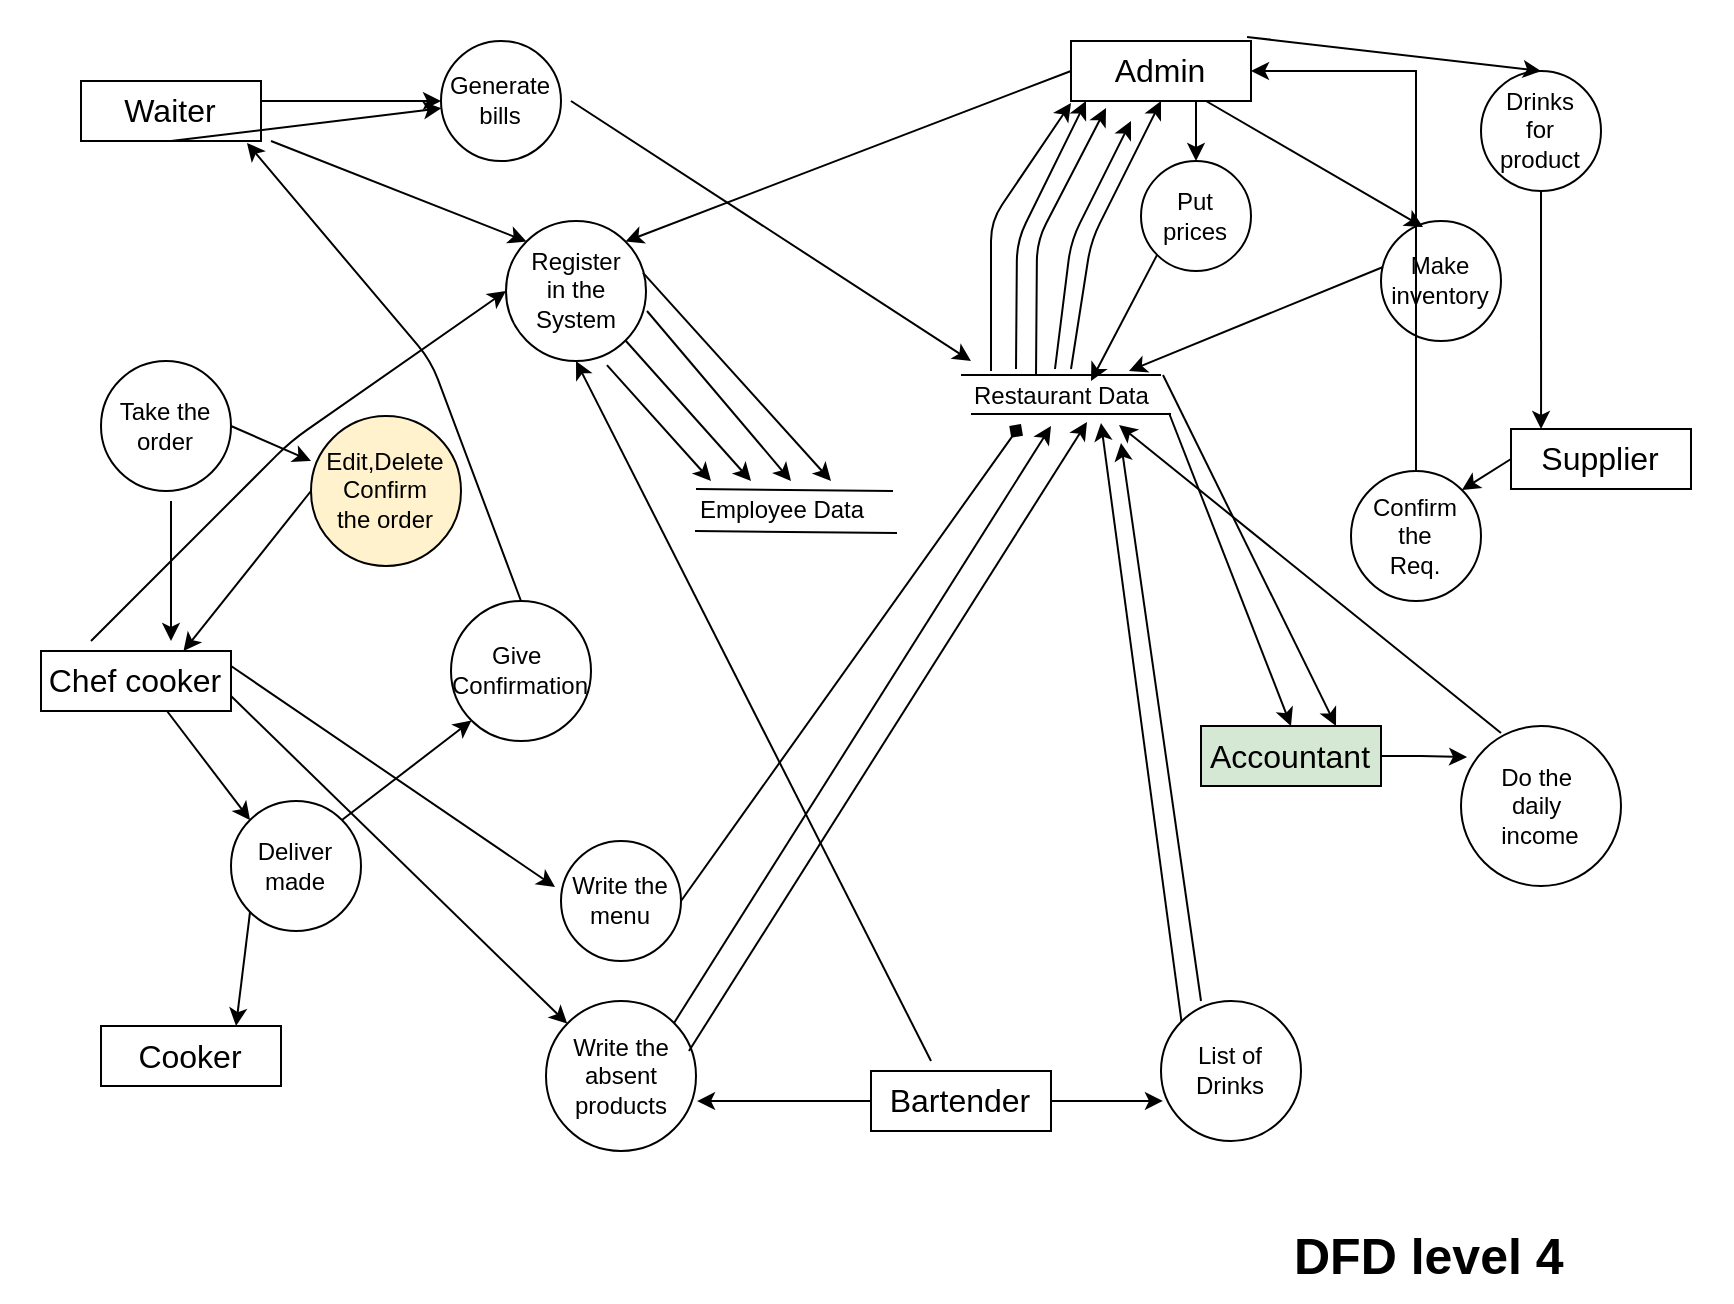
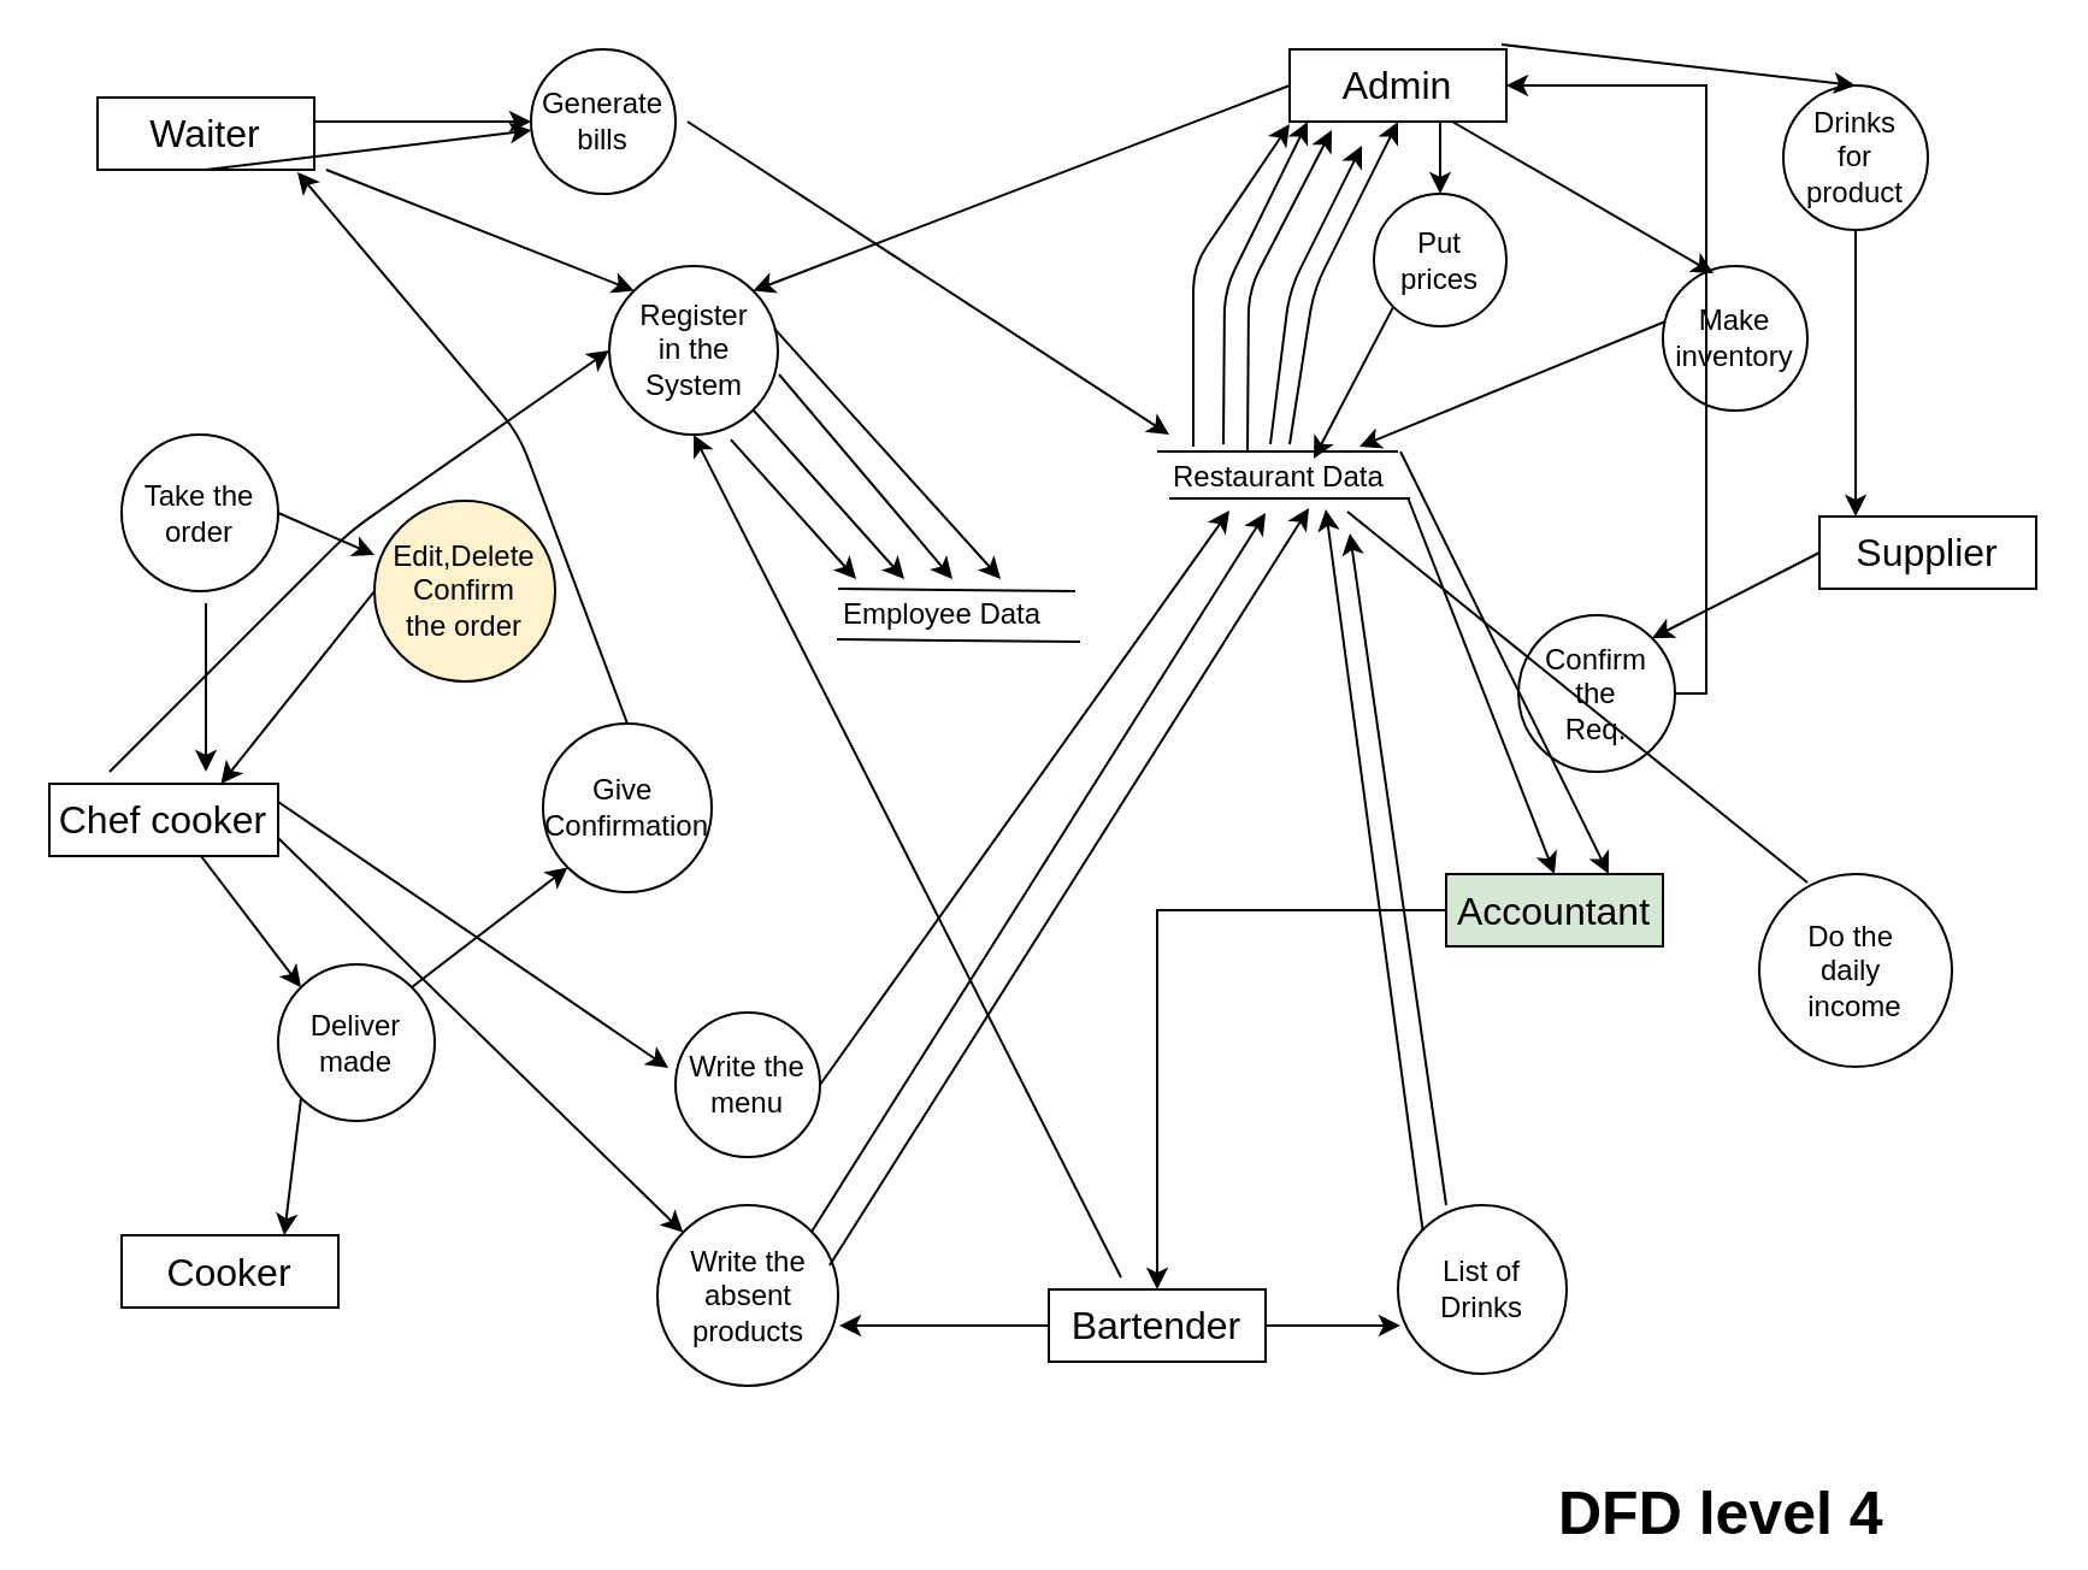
- <mxCell id="57" value="" style="endArrow=classic;html=1;exitX=0.25;exitY=0.044;exitDx=0;exitDy=0;entryX=0.74;entryY=1.225;entryDx=0;entryDy=0;entryPerimeter=0;exitPerimeter=0;" edge="1" parent="1" source="27" target="37"><mxGeometry width="50" height="50" relative="1" as="geometry"><mxPoint x="350" y="430" as="sourcePoint" /><mxPoint x="520" y="222" as="targetPoint" /></mxGeometry></mxCell>
+ <mxCell id="57" value="" style="endArrow=none;html=1;exitX=0.25;exitY=0.044;exitDx=0;exitDy=0;entryX=0.74;entryY=1.225;entryDx=0;entryDy=0;entryPerimeter=0;exitPerimeter=0;" edge="1" parent="1" source="27" target="37"><mxGeometry width="50" height="50" relative="1" as="geometry"><mxPoint x="350" y="430" as="sourcePoint" /><mxPoint x="520" y="222" as="targetPoint" /></mxGeometry></mxCell>
- <mxCell id="50" value="" style="endArrow=diamond;html=1;exitX=1;exitY=0.5;exitDx=0;exitDy=0;entryX=0.25;entryY=1.2;entryDx=0;entryDy=0;entryPerimeter=0;" edge="1" parent="1" source="18" target="37"><mxGeometry width="50" height="50" relative="1" as="geometry"><mxPoint x="240" y="480" as="sourcePoint" /><mxPoint x="305" y="430" as="targetPoint" /></mxGeometry></mxCell>
+ <mxCell id="50" value="" style="endArrow=classic;html=1;exitX=1;exitY=0.5;exitDx=0;exitDy=0;entryX=0.25;entryY=1.2;entryDx=0;entryDy=0;entryPerimeter=0;" edge="1" parent="1" source="18" target="37"><mxGeometry width="50" height="50" relative="1" as="geometry"><mxPoint x="240" y="480" as="sourcePoint" /><mxPoint x="305" y="430" as="targetPoint" /></mxGeometry></mxCell>
- <mxCell id="25" value="Confirm&lt;br&gt;the&lt;br&gt;Req.&lt;br&gt;" style="ellipse;whiteSpace=wrap;html=1;aspect=fixed;" vertex="1" parent="1"><mxGeometry x="675" y="235" width="65" height="65" as="geometry" /></mxCell>
+ <mxCell id="25" value="Confirm&lt;br&gt;the&lt;br&gt;Req.&lt;br&gt;" style="ellipse;whiteSpace=wrap;html=1;aspect=fixed;" vertex="1" parent="1"><mxGeometry x="630" y="255" width="65" height="65" as="geometry" /></mxCell>
- <mxCell id="7" style="edgeStyle=orthogonalEdgeStyle;rounded=0;orthogonalLoop=1;jettySize=auto;html=1;entryX=0.038;entryY=0.194;entryDx=0;entryDy=0;entryPerimeter=0;" edge="1" parent="1" source="8" target="27"><mxGeometry relative="1" as="geometry" /></mxCell>
+ <mxCell id="7" style="edgeStyle=orthogonalEdgeStyle;rounded=0;orthogonalLoop=1;jettySize=auto;html=1;" edge="1" parent="1" source="8" target="11"><mxGeometry relative="1" as="geometry" /></mxCell>
